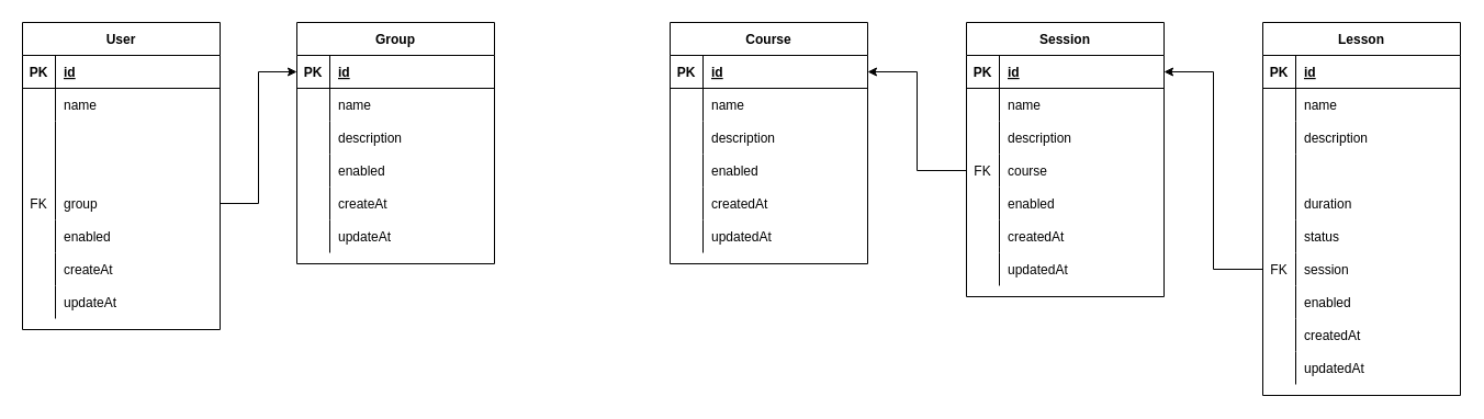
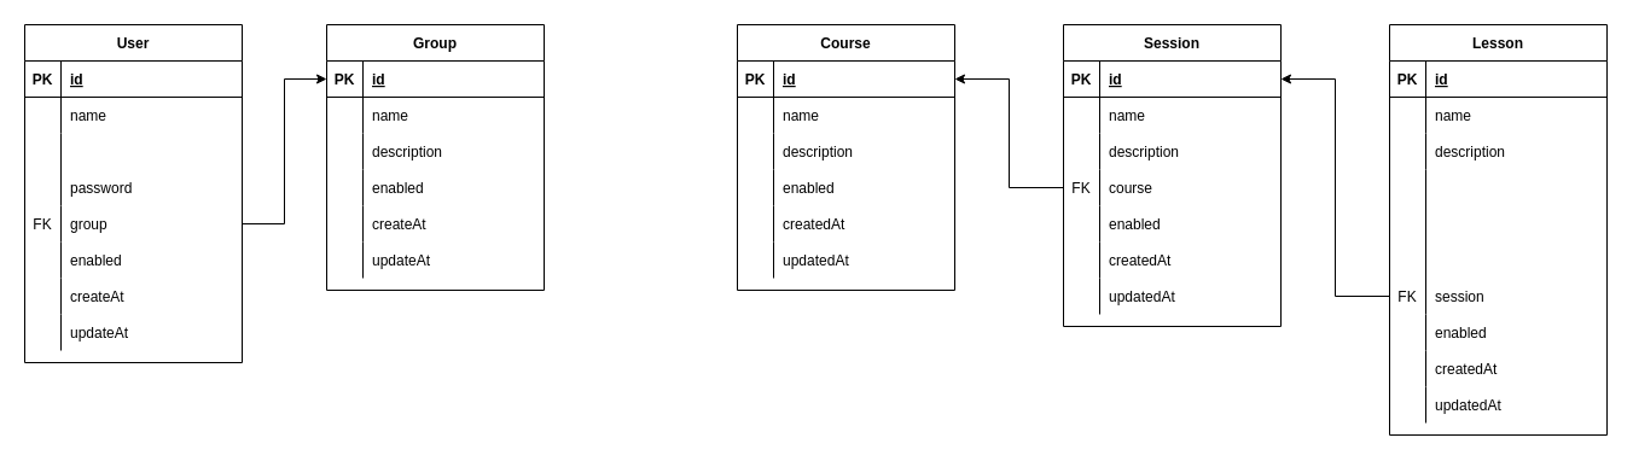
+ <mxCell id="13" value="password" style="shape=partialRectangle;connectable=0;fillColor=none;top=0;left=0;bottom=0;right=0;align=left;spacingLeft=6;overflow=hidden;" vertex="1" parent="11"><mxGeometry x="30" width="150" height="30" as="geometry" /></mxCell>
- <mxCell id="102" value="duration" style="shape=partialRectangle;connectable=0;fillColor=none;top=0;left=0;bottom=0;right=0;align=left;spacingLeft=6;overflow=hidden;" vertex="1" parent="100"><mxGeometry x="30" width="150" height="30" as="geometry" /></mxCell>
- <mxCell id="105" value="status" style="shape=partialRectangle;connectable=0;fillColor=none;top=0;left=0;bottom=0;right=0;align=left;spacingLeft=6;overflow=hidden;" vertex="1" parent="103"><mxGeometry x="30" width="150" height="30" as="geometry" /></mxCell>
